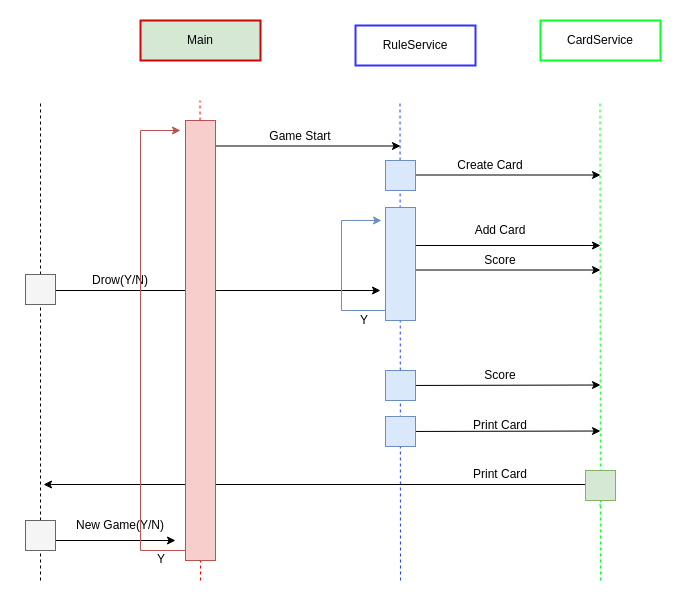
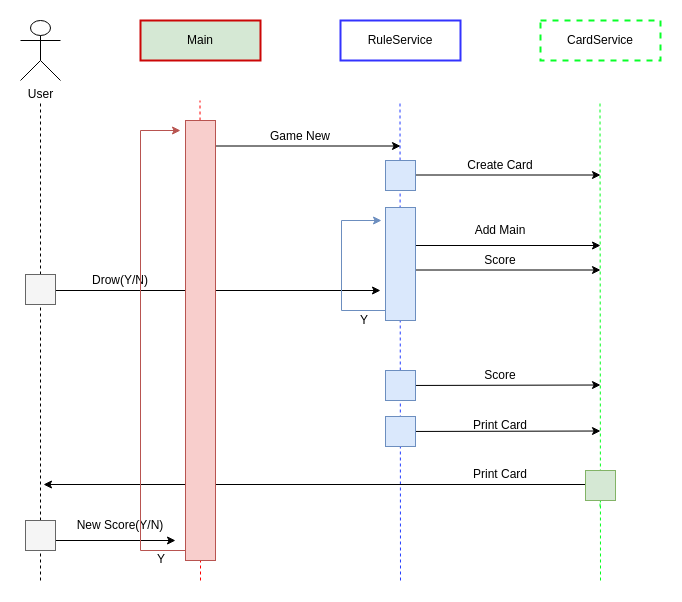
- <mxCell id="5" value="CardService" style="rounded=0;whiteSpace=wrap;html=1;strokeColor=#08FF29;strokeWidth=2;" vertex="1" parent="1"><mxGeometry x="540" y="20" width="120" height="40" as="geometry" /></mxCell>
+ <mxCell id="5" value="CardService" style="rounded=0;whiteSpace=wrap;html=1;strokeColor=#08FF29;strokeWidth=2;dashed=1;" vertex="1" parent="1"><mxGeometry x="540" y="20" width="120" height="40" as="geometry" /></mxCell>
- <mxCell id="4" value="RuleService" style="rounded=0;whiteSpace=wrap;html=1;strokeWidth=2;strokeColor=#3333FF;" vertex="1" parent="1"><mxGeometry x="355" y="25" width="120" height="40" as="geometry" /></mxCell>
+ <mxCell id="4" value="RuleService" style="rounded=0;whiteSpace=wrap;html=1;strokeWidth=2;strokeColor=#3333FF;" vertex="1" parent="1"><mxGeometry x="340" y="20" width="120" height="40" as="geometry" /></mxCell>
+ <mxCell id="2" value="User" style="shape=umlActor;verticalLabelPosition=bottom;verticalAlign=top;html=1;outlineConnect=0;" vertex="1" parent="1"><mxGeometry x="20" y="20" width="40" height="60" as="geometry" /></mxCell>
- <mxCell id="12" value="Game Start" style="text;html=1;strokeColor=none;fillColor=none;align=center;verticalAlign=middle;whiteSpace=wrap;rounded=0;" vertex="1" parent="1"><mxGeometry x="260" y="121" width="80" height="30" as="geometry" /></mxCell>
+ <mxCell id="12" value="Game New" style="text;html=1;strokeColor=none;fillColor=none;align=center;verticalAlign=middle;whiteSpace=wrap;rounded=0;" vertex="1" parent="1"><mxGeometry x="260" y="121" width="80" height="30" as="geometry" /></mxCell>
- <mxCell id="15" value="Create Card" style="text;html=1;strokeColor=none;fillColor=none;align=center;verticalAlign=middle;whiteSpace=wrap;rounded=0;" vertex="1" parent="1"><mxGeometry x="450" y="150" width="80" height="30" as="geometry" /></mxCell>
+ <mxCell id="15" value="Create Card" style="text;html=1;strokeColor=none;fillColor=none;align=center;verticalAlign=middle;whiteSpace=wrap;rounded=0;" vertex="1" parent="1"><mxGeometry x="460" y="150" width="80" height="30" as="geometry" /></mxCell>
- <mxCell id="17" value="Add Card" style="text;html=1;strokeColor=none;fillColor=none;align=center;verticalAlign=middle;whiteSpace=wrap;rounded=0;" vertex="1" parent="1"><mxGeometry x="460" y="215" width="80" height="30" as="geometry" /></mxCell>
+ <mxCell id="17" value="Add Main" style="text;html=1;strokeColor=none;fillColor=none;align=center;verticalAlign=middle;whiteSpace=wrap;rounded=0;" vertex="1" parent="1"><mxGeometry x="460" y="215" width="80" height="30" as="geometry" /></mxCell>
- <mxCell id="39" value="New Game(Y/N)" style="text;html=1;strokeColor=none;fillColor=none;align=center;verticalAlign=middle;whiteSpace=wrap;rounded=0;" vertex="1" parent="1"><mxGeometry x="65" y="510" width="110" height="30" as="geometry" /></mxCell>
+ <mxCell id="39" value="New Score(Y/N)" style="text;html=1;strokeColor=none;fillColor=none;align=center;verticalAlign=middle;whiteSpace=wrap;rounded=0;" vertex="1" parent="1"><mxGeometry x="65" y="510" width="110" height="30" as="geometry" /></mxCell>
